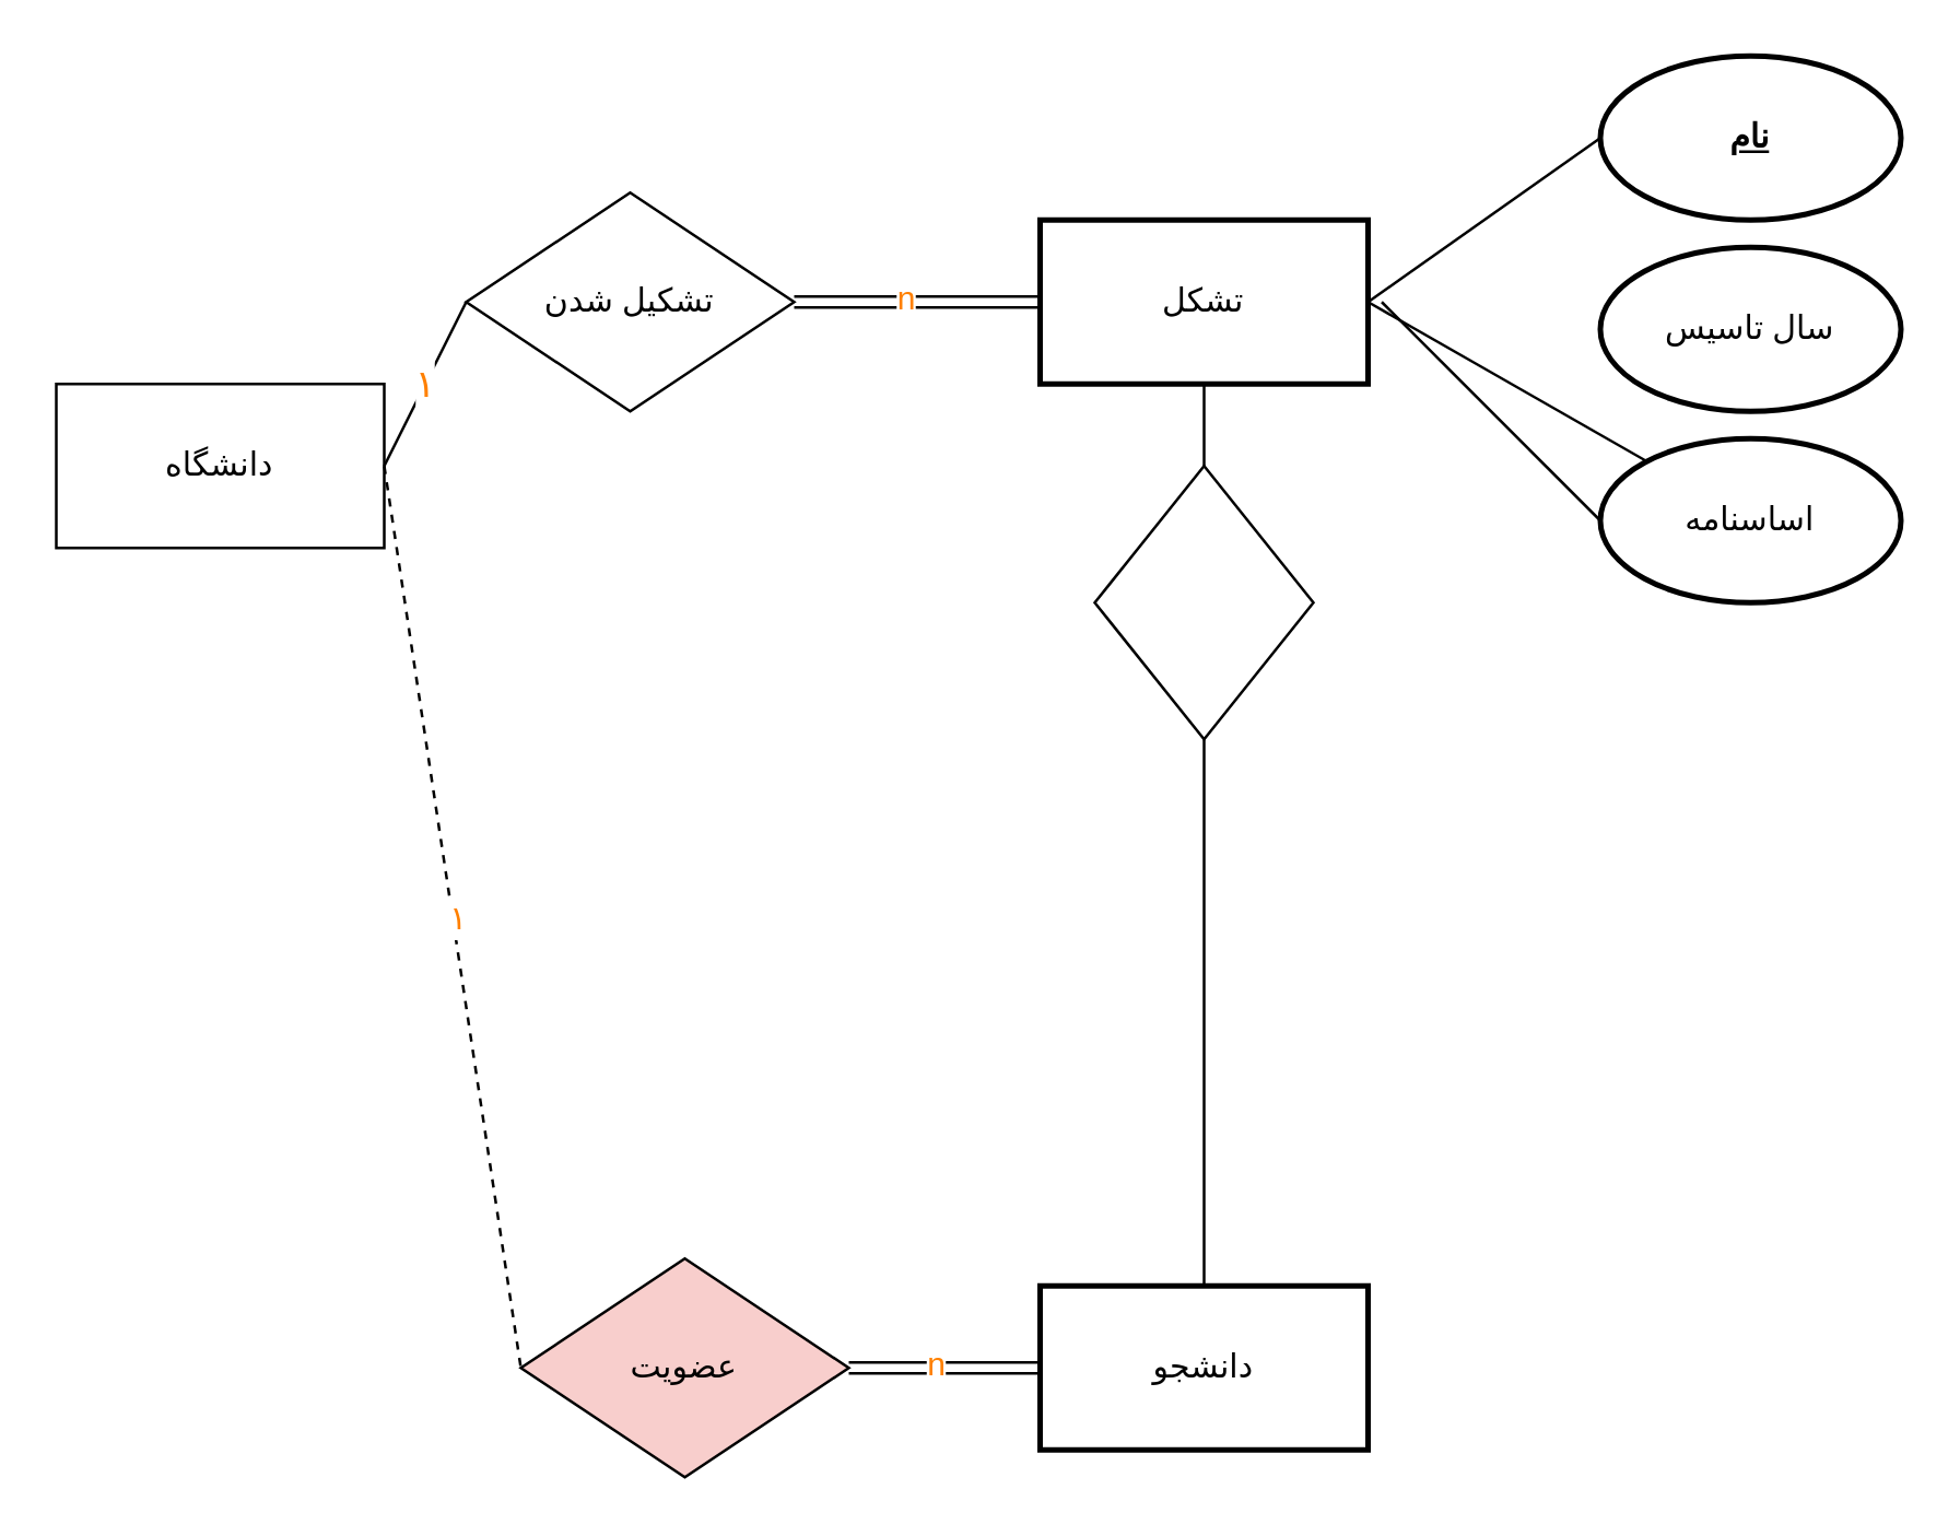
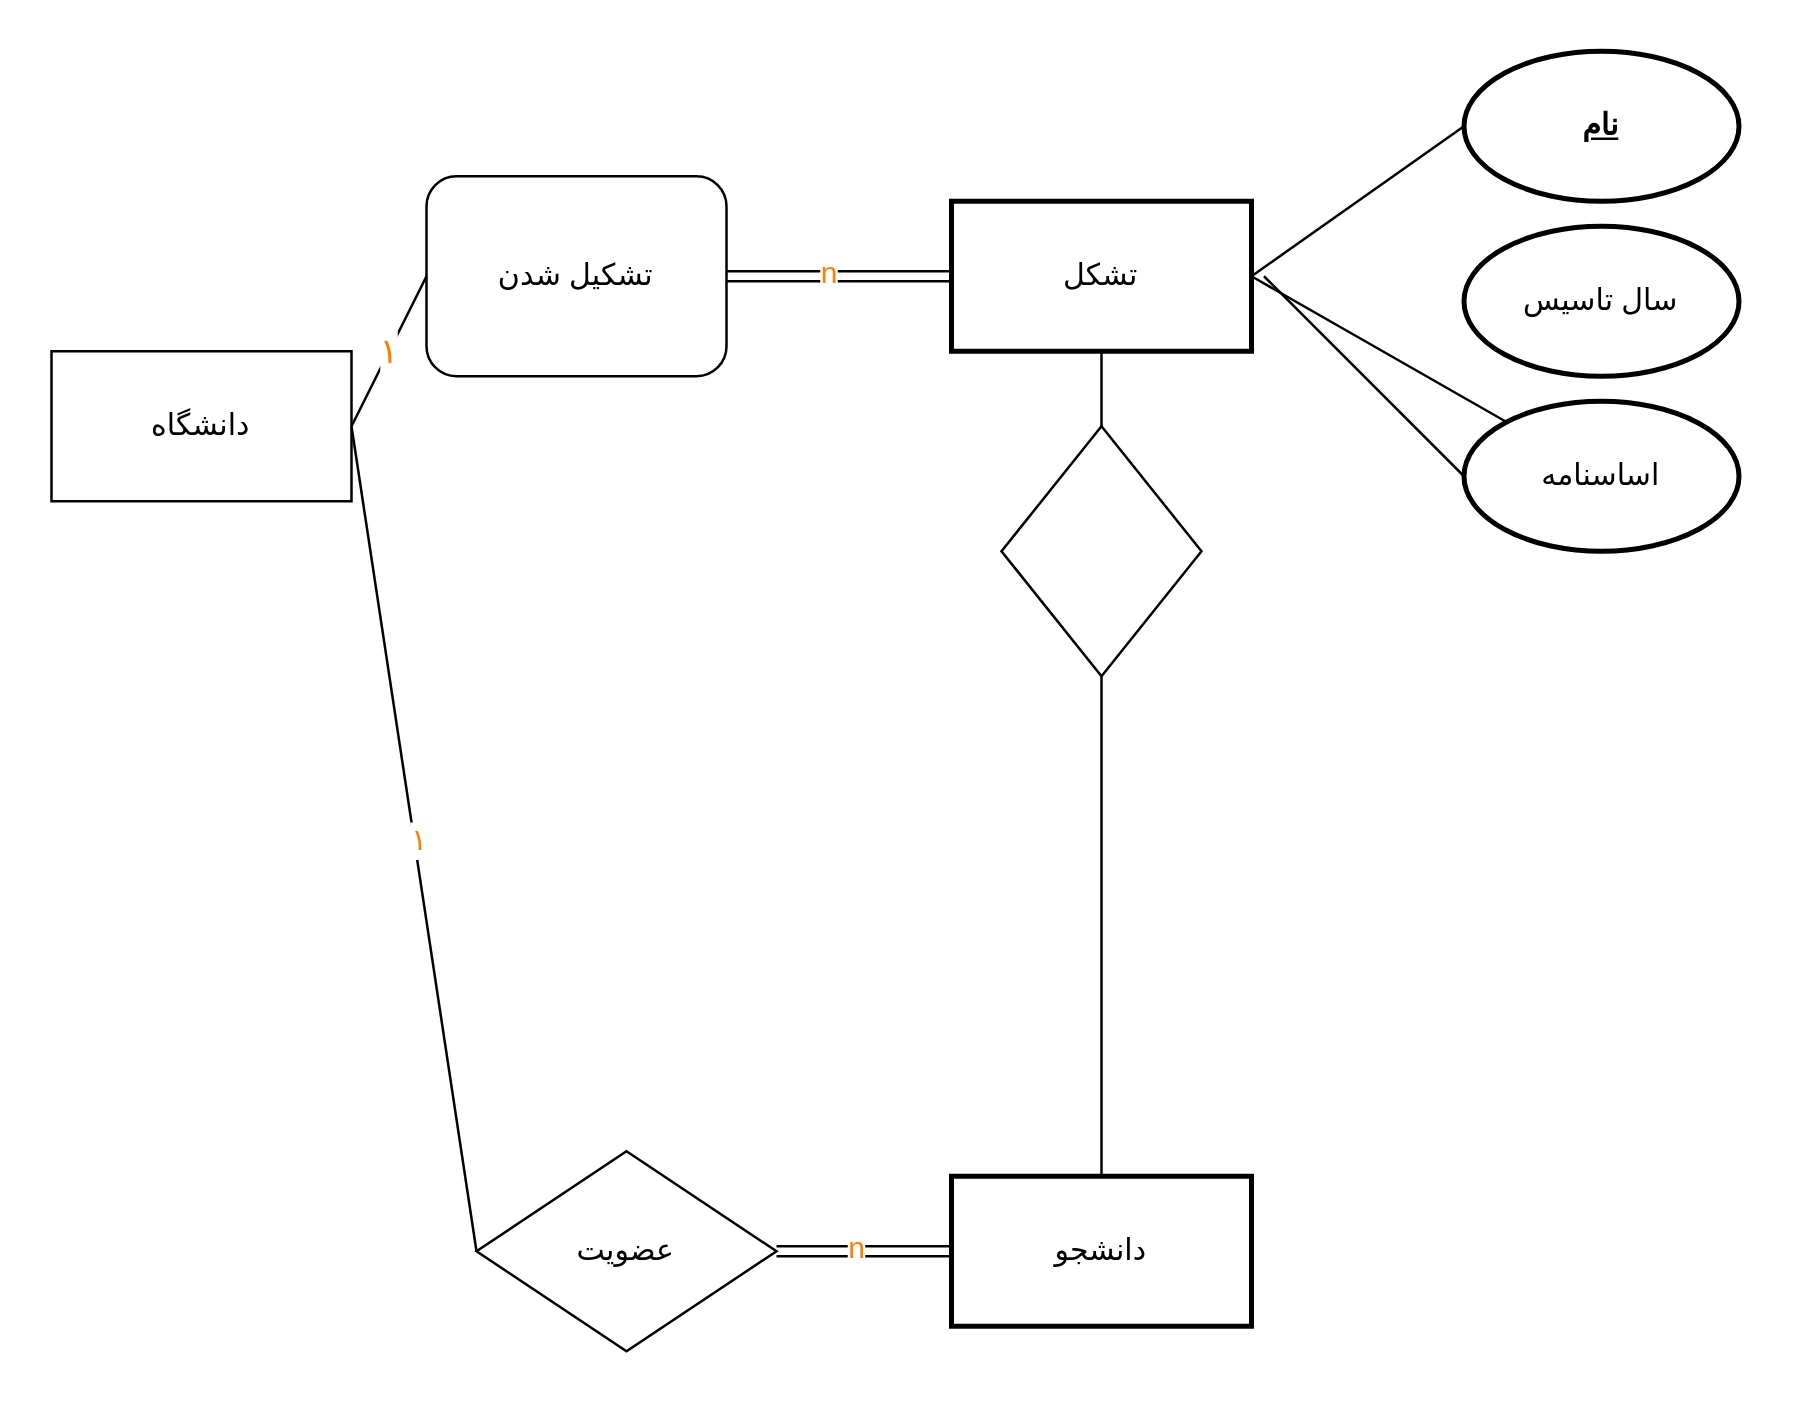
- <mxCell id="11" value="&lt;div&gt;تشکیل شدن&lt;/div&gt;" style="rhombus;whiteSpace=wrap;html=1;" vertex="1" parent="1"><mxGeometry x="170" y="70" width="120" height="80" as="geometry" /></mxCell>
+ <mxCell id="11" value="&lt;div&gt;تشکیل شدن&lt;/div&gt;" style="whiteSpace=wrap;html=1;rounded=1;" vertex="1" parent="1"><mxGeometry x="170" y="70" width="120" height="80" as="geometry" /></mxCell>
- <mxCell id="15" value="" style="endArrow=none;html=1;rounded=0;exitX=1;exitY=0.5;exitDx=0;exitDy=0;entryX=0;entryY=0.5;entryDx=0;entryDy=0;dashed=1;" edge="1" parent="1" source="10" target="17"><mxGeometry width="50" height="50" relative="1" as="geometry"><mxPoint x="500" y="290" as="sourcePoint" /><mxPoint x="170" y="260" as="targetPoint" /></mxGeometry></mxCell>
+ <mxCell id="15" value="" style="endArrow=none;html=1;rounded=0;exitX=1;exitY=0.5;exitDx=0;exitDy=0;entryX=0;entryY=0.5;entryDx=0;entryDy=0;" edge="1" parent="1" source="10" target="17"><mxGeometry width="50" height="50" relative="1" as="geometry"><mxPoint x="500" y="290" as="sourcePoint" /><mxPoint x="170" y="260" as="targetPoint" /></mxGeometry></mxCell>
- <mxCell id="17" value="عضویت " style="rhombus;whiteSpace=wrap;html=1;fillColor=#f8cecc;" vertex="1" parent="1"><mxGeometry x="190" y="460" width="120" height="80" as="geometry" /></mxCell>
+ <mxCell id="17" value="عضویت " style="rhombus;whiteSpace=wrap;html=1;" vertex="1" parent="1"><mxGeometry x="190" y="460" width="120" height="80" as="geometry" /></mxCell>
